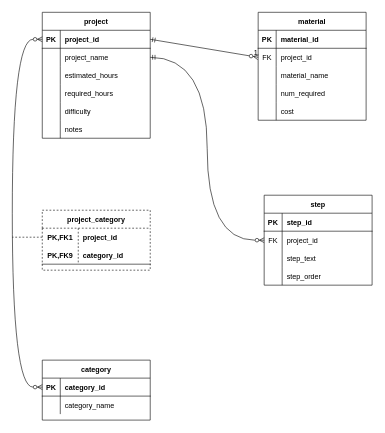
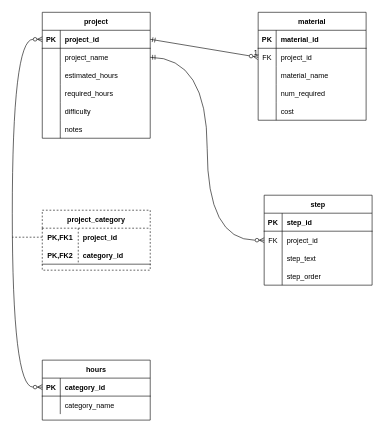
- <mxCell id="56" value="PK,FK9" style="shape=partialRectangle;connectable=0;fillColor=none;top=0;left=0;bottom=0;right=0;fontStyle=1;overflow=hidden;" vertex="1" parent="55"><mxGeometry width="60" height="30" as="geometry"><mxRectangle width="60" height="30" as="alternateBounds" /></mxGeometry></mxCell>
+ <mxCell id="56" value="PK,FK2" style="shape=partialRectangle;connectable=0;fillColor=none;top=0;left=0;bottom=0;right=0;fontStyle=1;overflow=hidden;" vertex="1" parent="55"><mxGeometry width="60" height="30" as="geometry"><mxRectangle width="60" height="30" as="alternateBounds" /></mxGeometry></mxCell>
- <mxCell id="58" value="category" style="shape=table;startSize=30;container=1;collapsible=1;childLayout=tableLayout;fixedRows=1;rowLines=0;fontStyle=1;align=center;resizeLast=1;" vertex="1" parent="1"><mxGeometry x="70" y="600" width="180" height="100" as="geometry" /></mxCell>
+ <mxCell id="58" value="hours" style="shape=table;startSize=30;container=1;collapsible=1;childLayout=tableLayout;fixedRows=1;rowLines=0;fontStyle=1;align=center;resizeLast=1;" vertex="1" parent="1"><mxGeometry x="70" y="600" width="180" height="100" as="geometry" /></mxCell>
